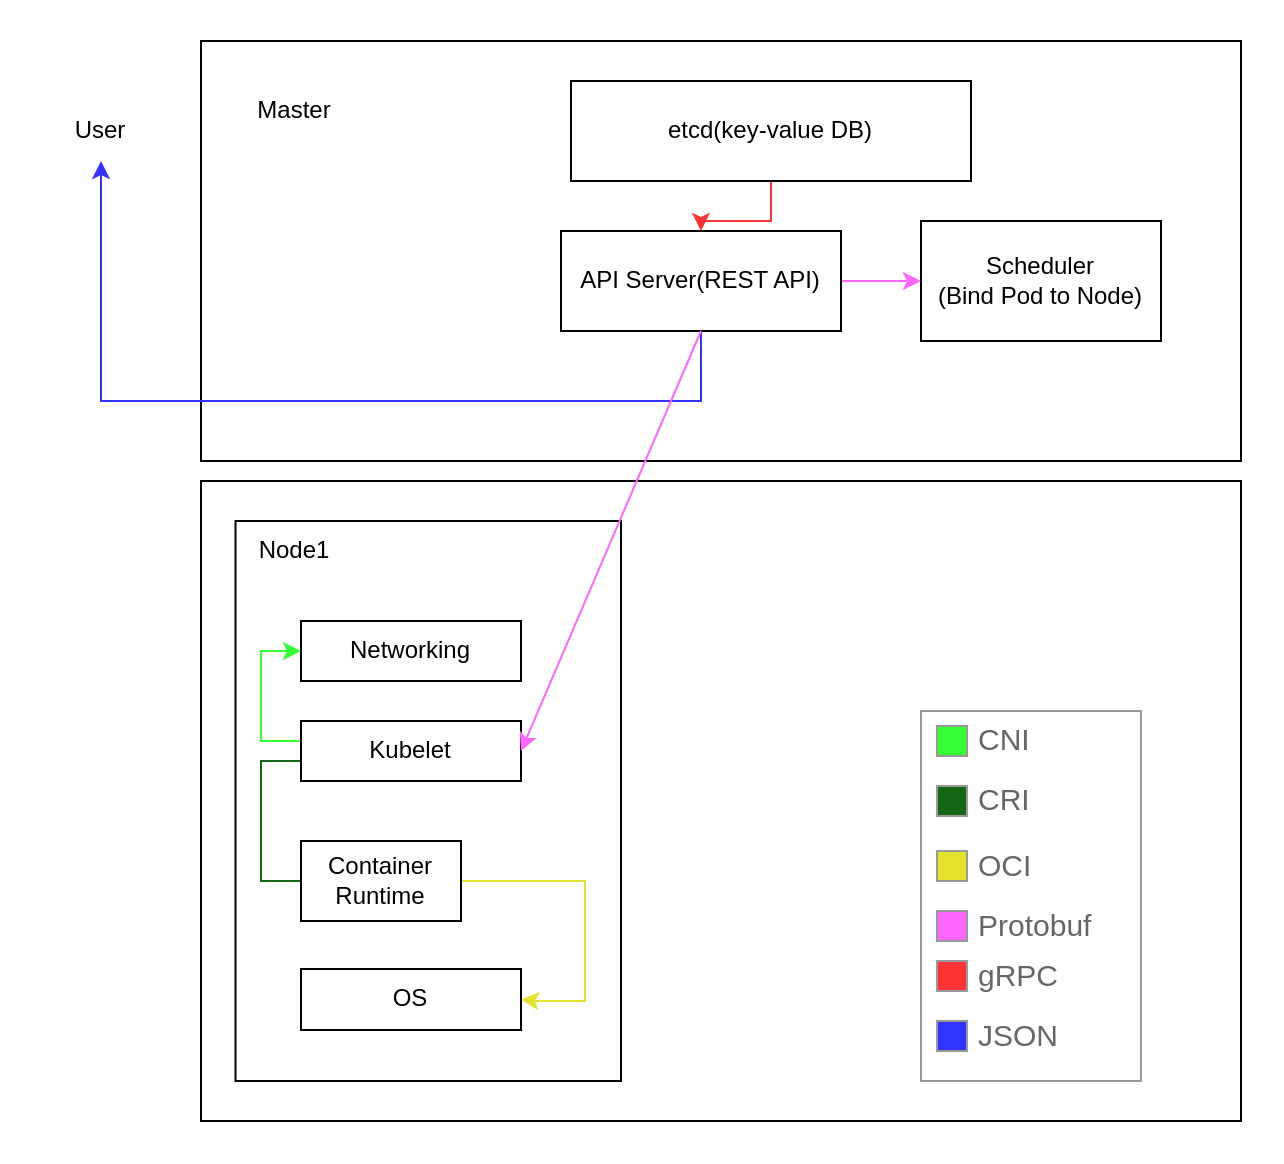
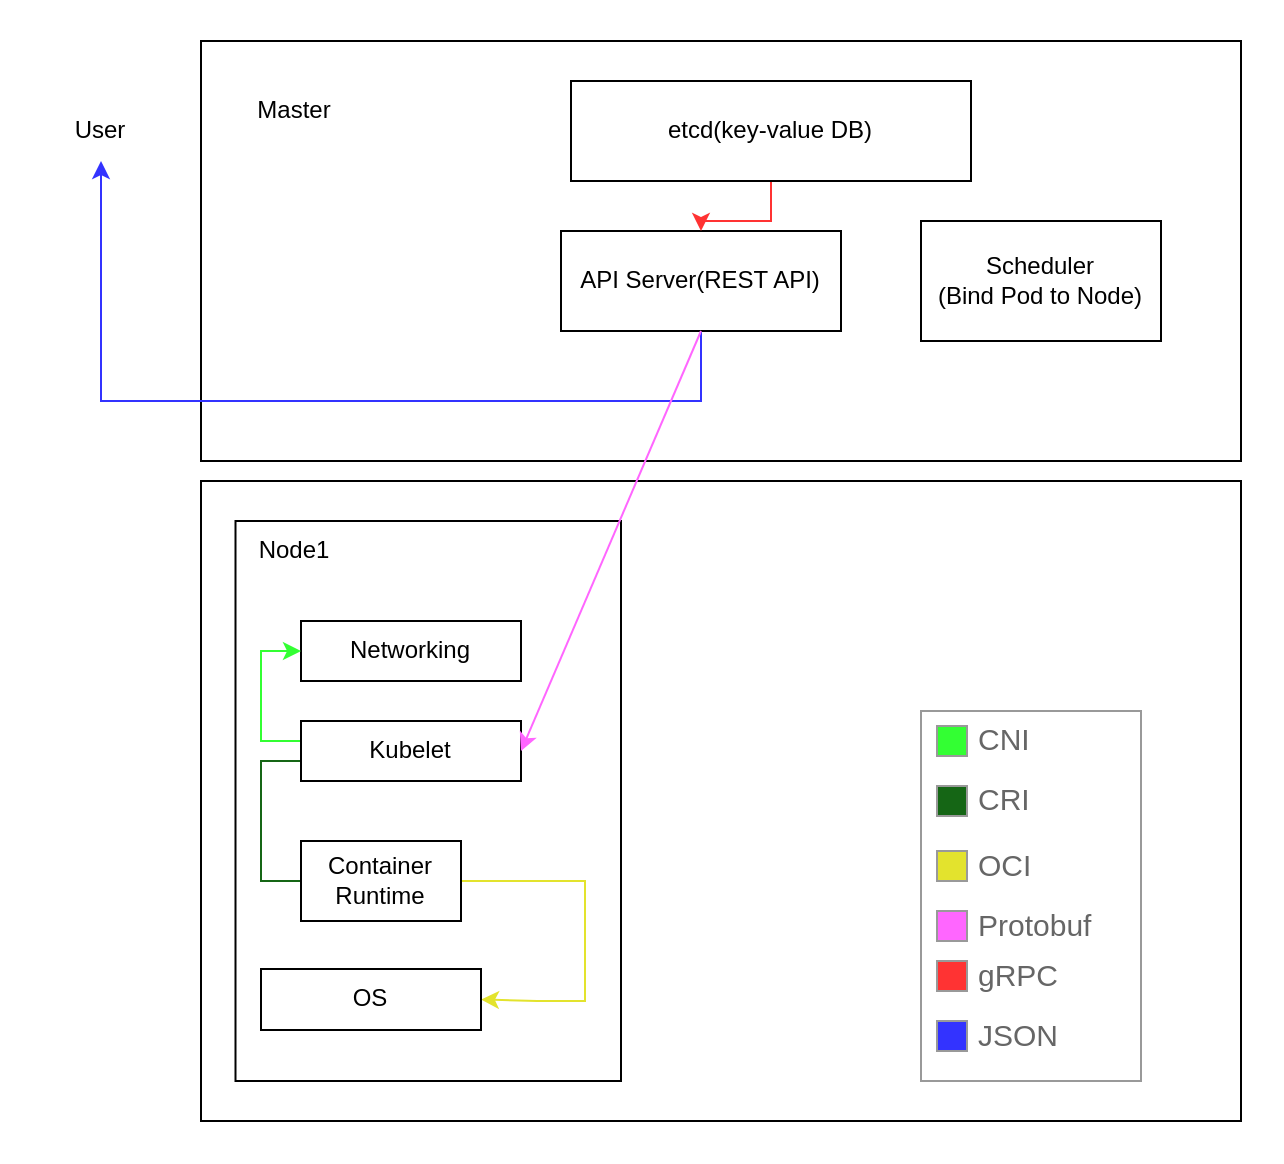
- <mxCell id="5" style="edgeStyle=orthogonalEdgeStyle;rounded=0;orthogonalLoop=1;jettySize=auto;html=1;entryX=0;entryY=0.5;entryDx=0;entryDy=0;strokeColor=#FF66FF;" edge="1" parent="1" source="6" target="7"><mxGeometry relative="1" as="geometry" /></mxCell>
- <mxCell id="19" value="OS" style="rounded=0;whiteSpace=wrap;html=1;" vertex="1" parent="1"><mxGeometry x="150" y="484" width="110" height="30.5" as="geometry" /></mxCell>
+ <mxCell id="19" value="OS" style="rounded=0;whiteSpace=wrap;html=1;" vertex="1" parent="1"><mxGeometry x="130" y="484" width="110" height="30.5" as="geometry" /></mxCell>
